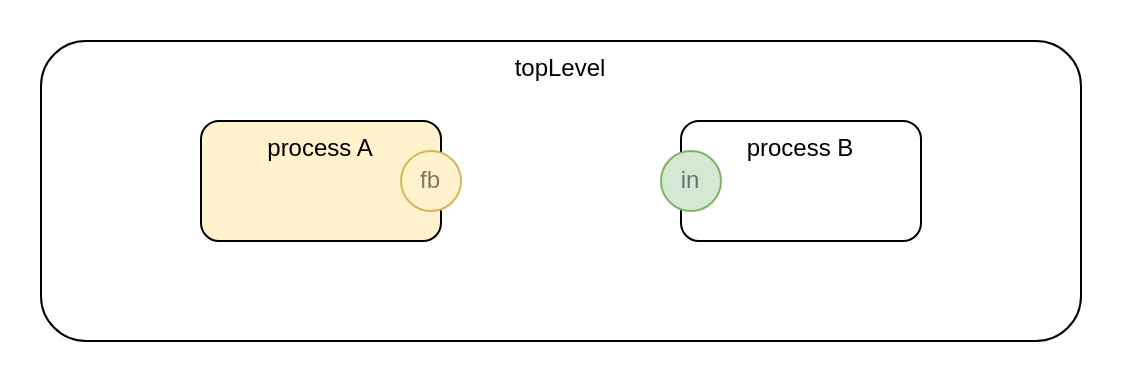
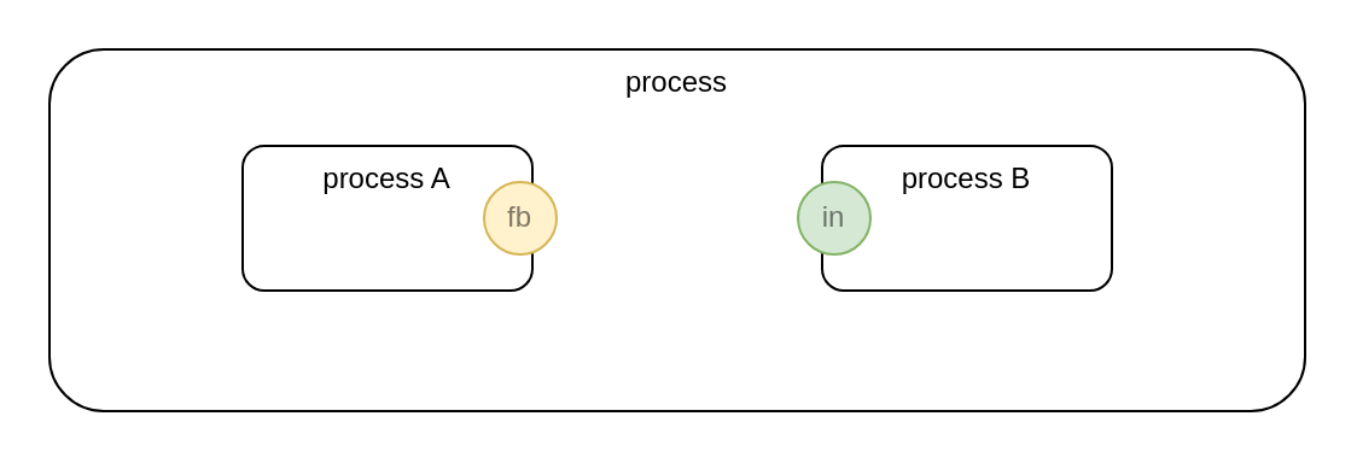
- <mxCell id="2" value="topLevel" style="rounded=1;whiteSpace=wrap;html=1;verticalAlign=top;" parent="1" vertex="1"><mxGeometry x="20" y="20" width="520" height="150" as="geometry" /></mxCell>
+ <mxCell id="2" value="process" style="rounded=1;whiteSpace=wrap;html=1;verticalAlign=top;" parent="1" vertex="1"><mxGeometry x="20" y="20" width="520" height="150" as="geometry" /></mxCell>
- <mxCell id="3" value="process A" style="rounded=1;whiteSpace=wrap;html=1;verticalAlign=top;fillColor=#fff2cc;" parent="1" vertex="1"><mxGeometry x="100" y="60" width="120" height="60" as="geometry" /></mxCell>
+ <mxCell id="3" value="process A" style="rounded=1;whiteSpace=wrap;html=1;verticalAlign=top;" parent="1" vertex="1"><mxGeometry x="100" y="60" width="120" height="60" as="geometry" /></mxCell>
